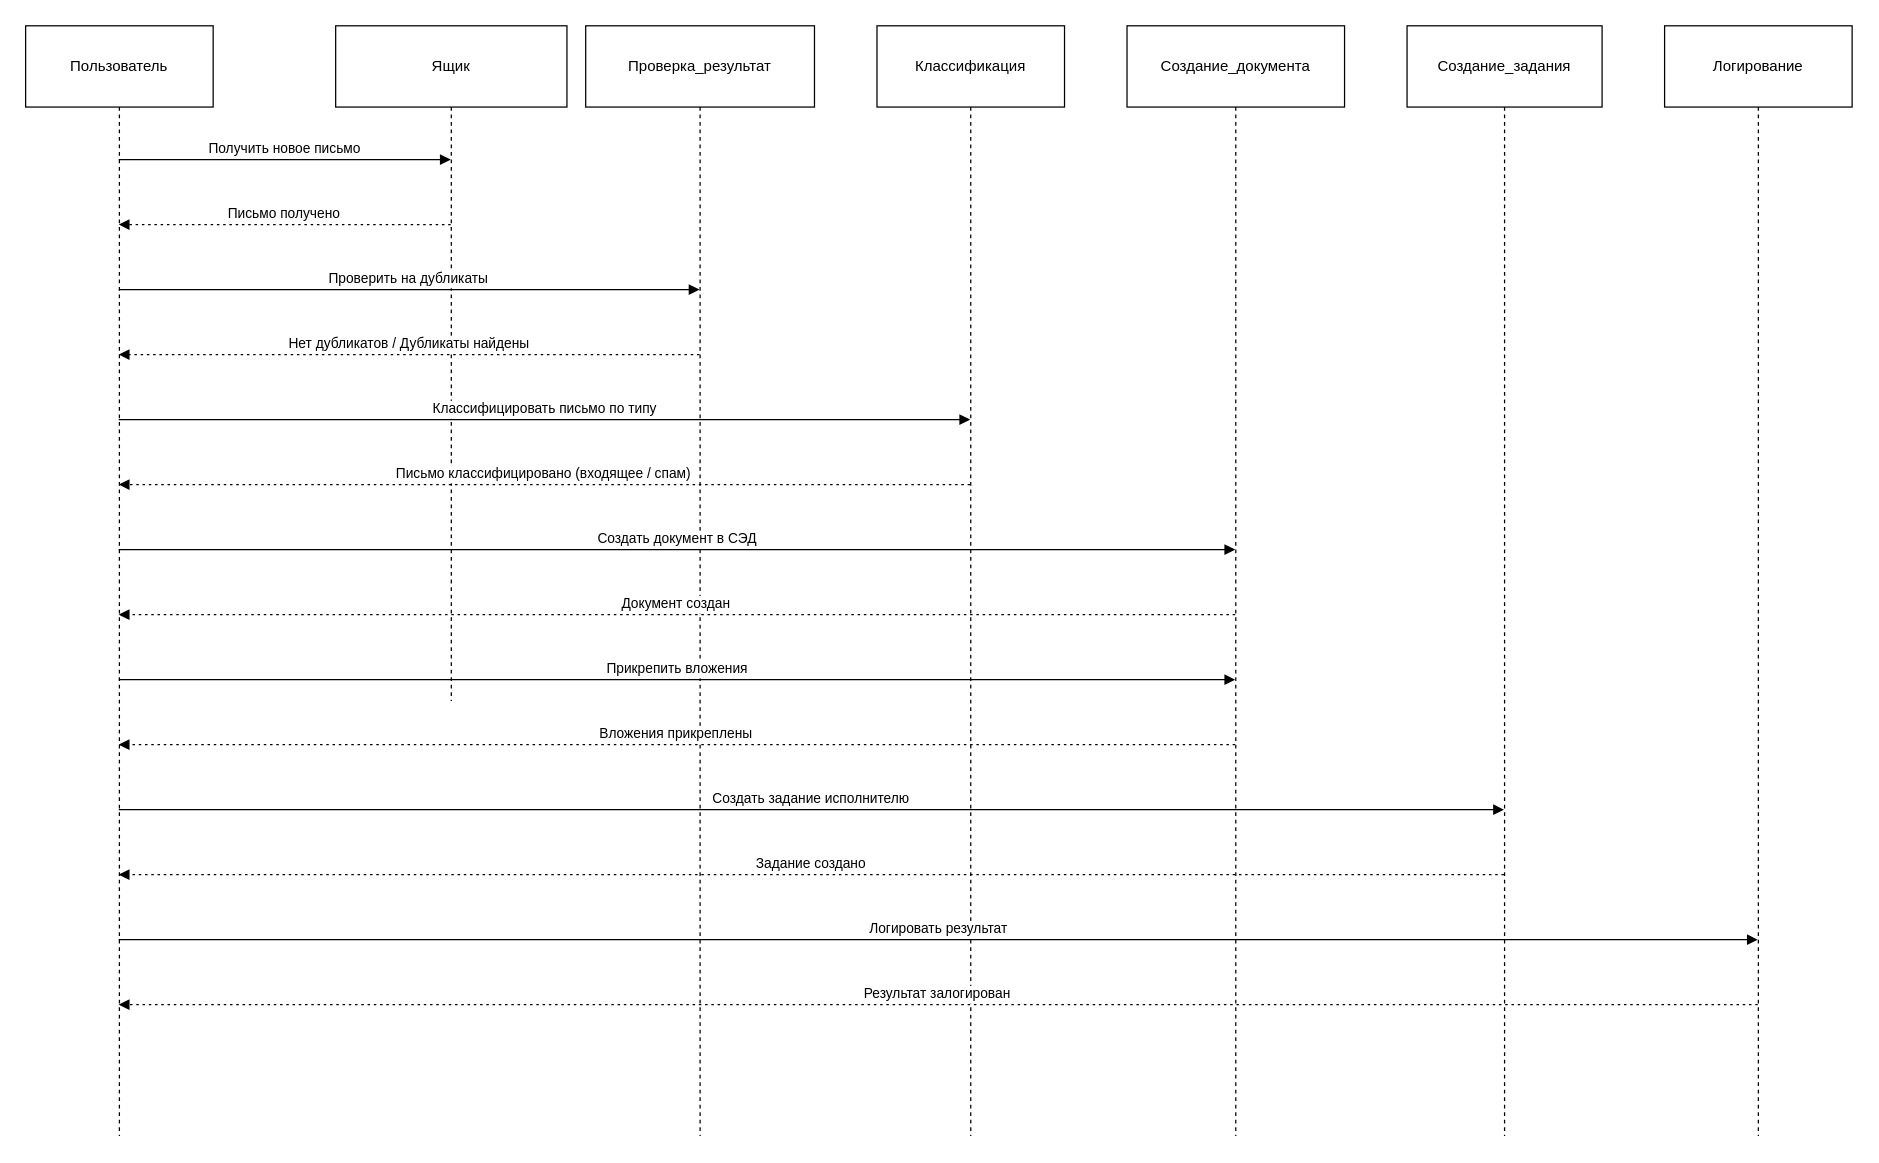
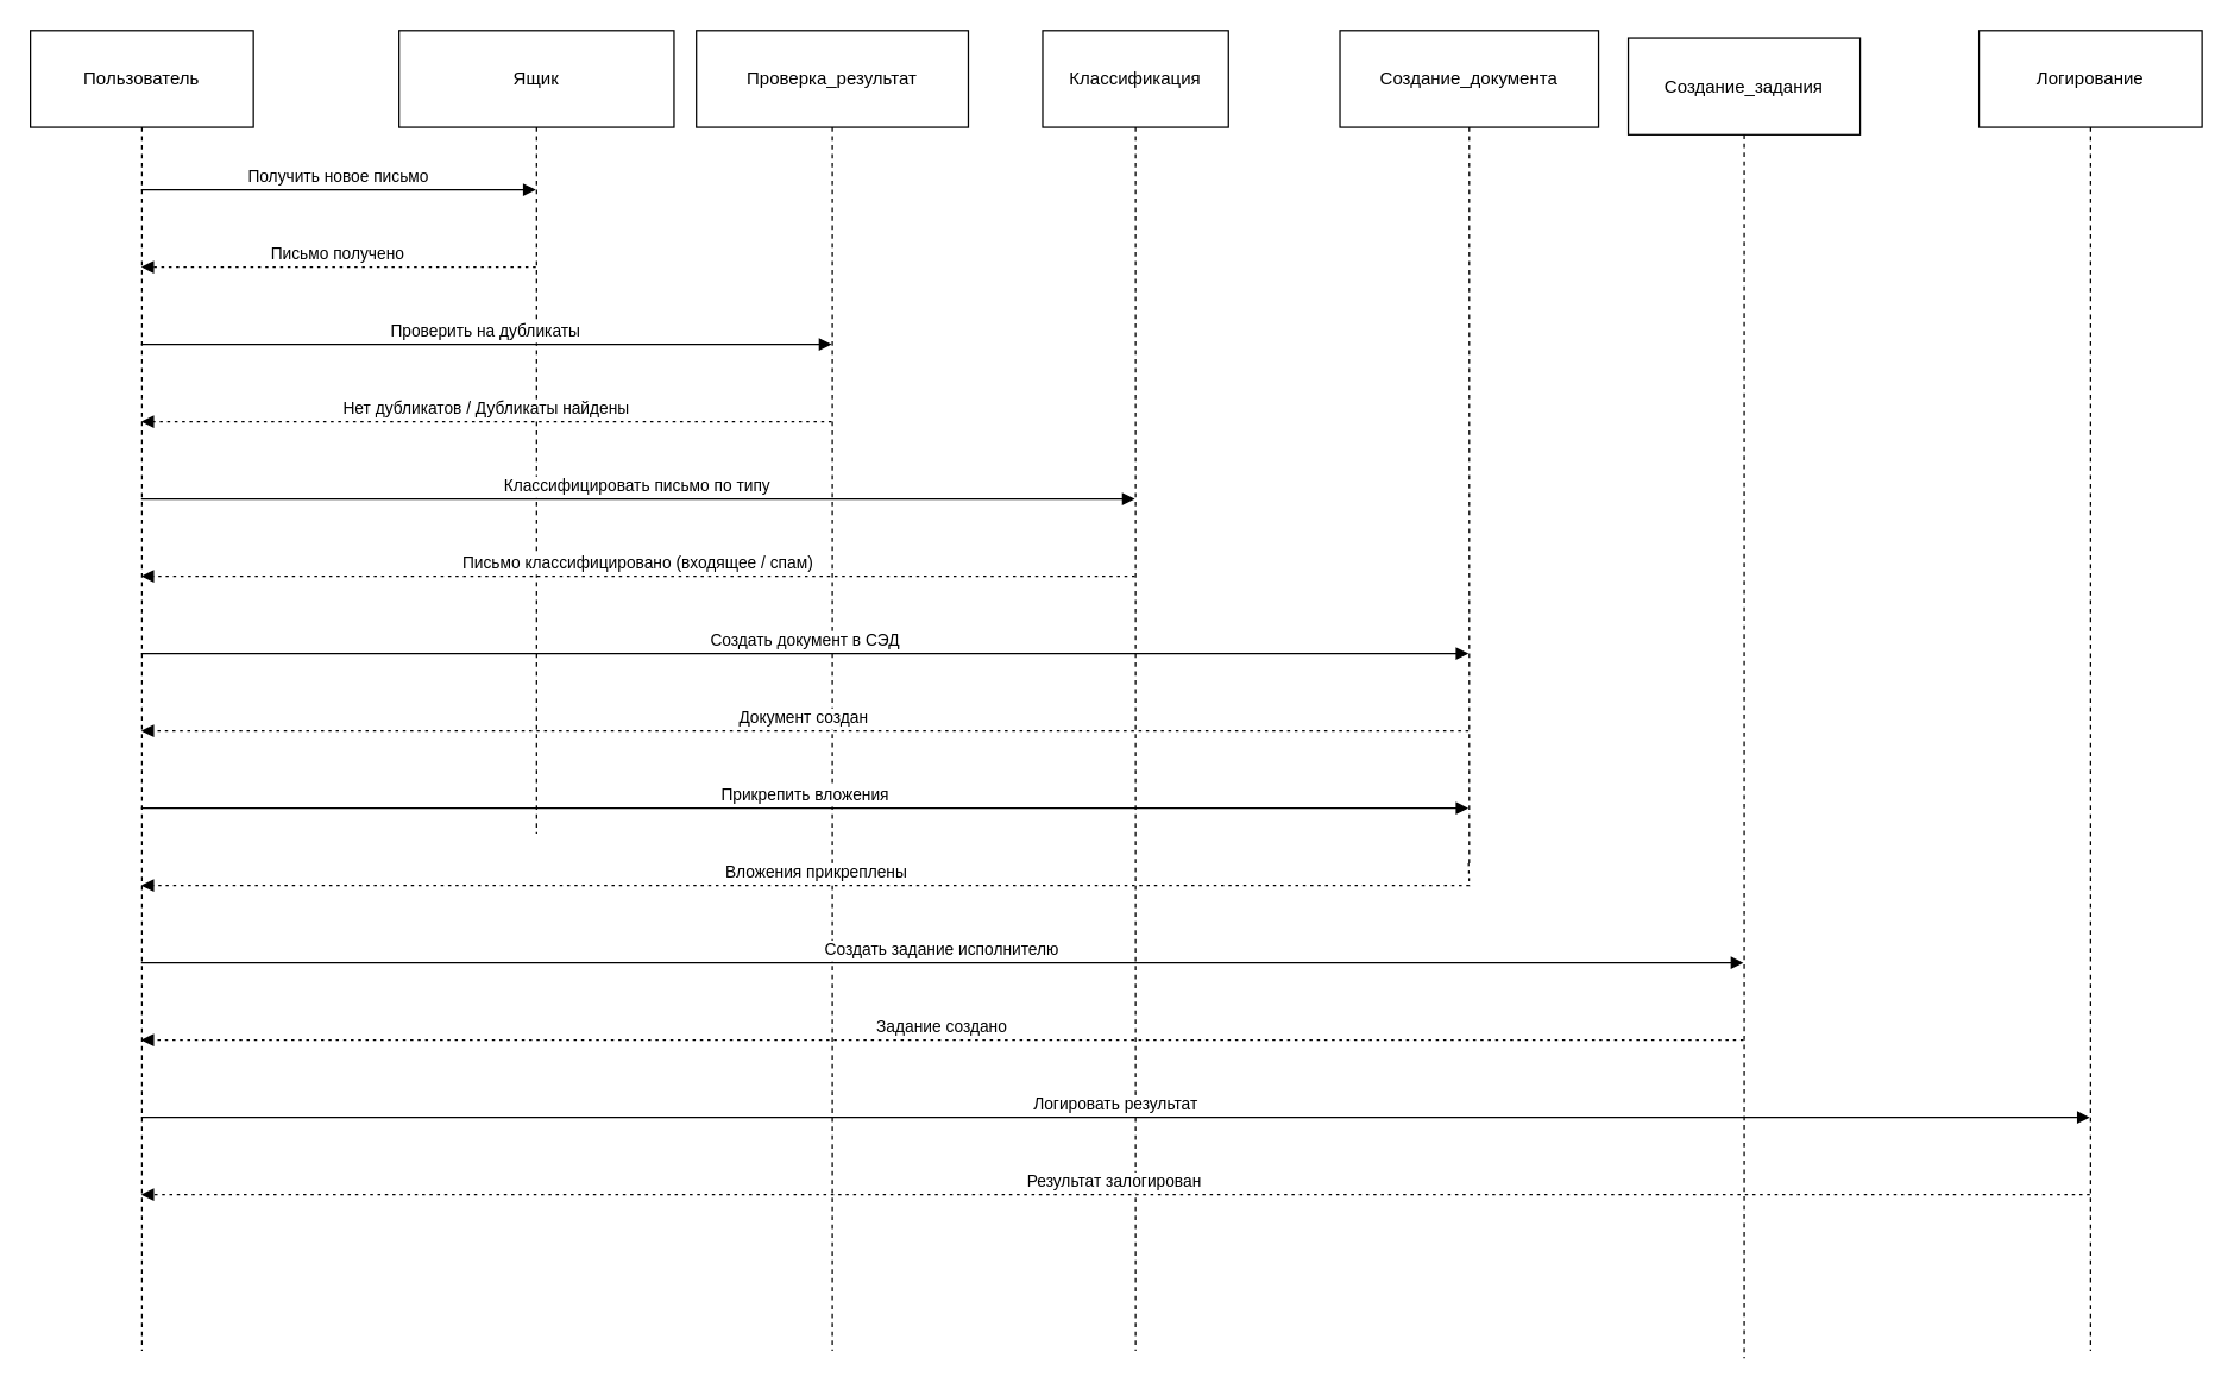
- <mxCell id="5" value="Классификация" style="shape=umlLifeline;perimeter=lifelinePerimeter;whiteSpace=wrap;container=1;dropTarget=0;collapsible=0;recursiveResize=0;outlineConnect=0;portConstraint=eastwest;newEdgeStyle={&quot;edgeStyle&quot;:&quot;elbowEdgeStyle&quot;,&quot;elbow&quot;:&quot;vertical&quot;,&quot;curved&quot;:0,&quot;rounded&quot;:0};size=65;" parent="1" vertex="1"><mxGeometry x="701" width="150" height="888" as="geometry" y="20" /></mxCell>
+ <mxCell id="5" value="Классификация" style="shape=umlLifeline;perimeter=lifelinePerimeter;whiteSpace=wrap;container=1;dropTarget=0;collapsible=0;recursiveResize=0;outlineConnect=0;portConstraint=eastwest;newEdgeStyle={&quot;edgeStyle&quot;:&quot;elbowEdgeStyle&quot;,&quot;elbow&quot;:&quot;vertical&quot;,&quot;curved&quot;:0,&quot;rounded&quot;:0};size=65;" parent="1" vertex="1"><mxGeometry x="701" y="20" width="125" height="888" as="geometry" /></mxCell>
- <mxCell id="6" value="Создание_документа" style="shape=umlLifeline;perimeter=lifelinePerimeter;whiteSpace=wrap;container=1;dropTarget=0;collapsible=0;recursiveResize=0;outlineConnect=0;portConstraint=eastwest;newEdgeStyle={&quot;edgeStyle&quot;:&quot;elbowEdgeStyle&quot;,&quot;elbow&quot;:&quot;vertical&quot;,&quot;curved&quot;:0,&quot;rounded&quot;:0};size=65;" parent="1" vertex="1"><mxGeometry x="901" width="174" height="888" as="geometry" y="20" /></mxCell>
+ <mxCell id="6" value="Создание_документа" style="shape=umlLifeline;perimeter=lifelinePerimeter;whiteSpace=wrap;container=1;dropTarget=0;collapsible=0;recursiveResize=0;outlineConnect=0;portConstraint=eastwest;newEdgeStyle={&quot;edgeStyle&quot;:&quot;elbowEdgeStyle&quot;,&quot;elbow&quot;:&quot;vertical&quot;,&quot;curved&quot;:0,&quot;rounded&quot;:0};size=65;" parent="1" vertex="1"><mxGeometry x="901" y="20" width="174" height="560" as="geometry" /></mxCell>
- <mxCell id="7" value="Создание_задания" style="shape=umlLifeline;perimeter=lifelinePerimeter;whiteSpace=wrap;container=1;dropTarget=0;collapsible=0;recursiveResize=0;outlineConnect=0;portConstraint=eastwest;newEdgeStyle={&quot;edgeStyle&quot;:&quot;elbowEdgeStyle&quot;,&quot;elbow&quot;:&quot;vertical&quot;,&quot;curved&quot;:0,&quot;rounded&quot;:0};size=65;" parent="1" vertex="1"><mxGeometry x="1125" width="156" height="888" as="geometry" y="20" /></mxCell>
+ <mxCell id="7" value="Создание_задания" style="shape=umlLifeline;perimeter=lifelinePerimeter;whiteSpace=wrap;container=1;dropTarget=0;collapsible=0;recursiveResize=0;outlineConnect=0;portConstraint=eastwest;newEdgeStyle={&quot;edgeStyle&quot;:&quot;elbowEdgeStyle&quot;,&quot;elbow&quot;:&quot;vertical&quot;,&quot;curved&quot;:0,&quot;rounded&quot;:0};size=65;" parent="1" vertex="1"><mxGeometry x="1095" y="25" width="156" height="888" as="geometry" /></mxCell>
